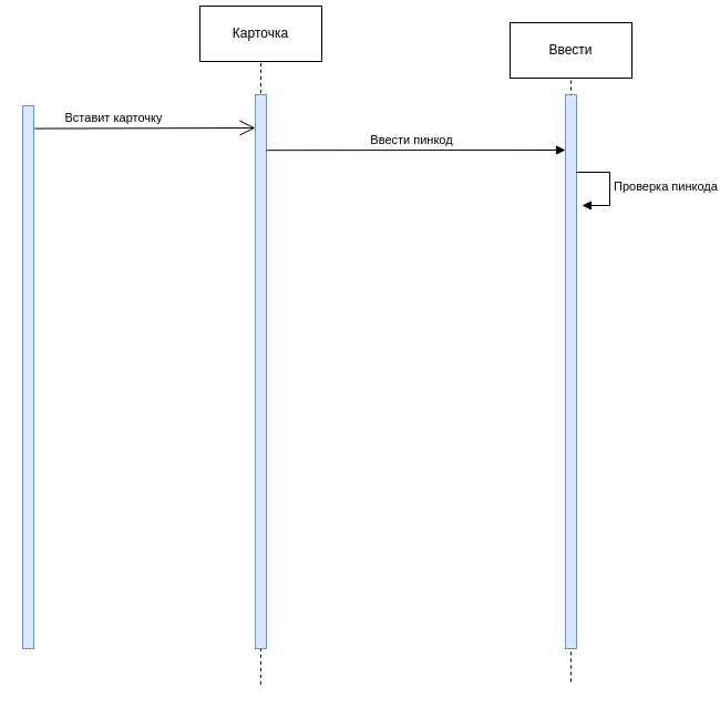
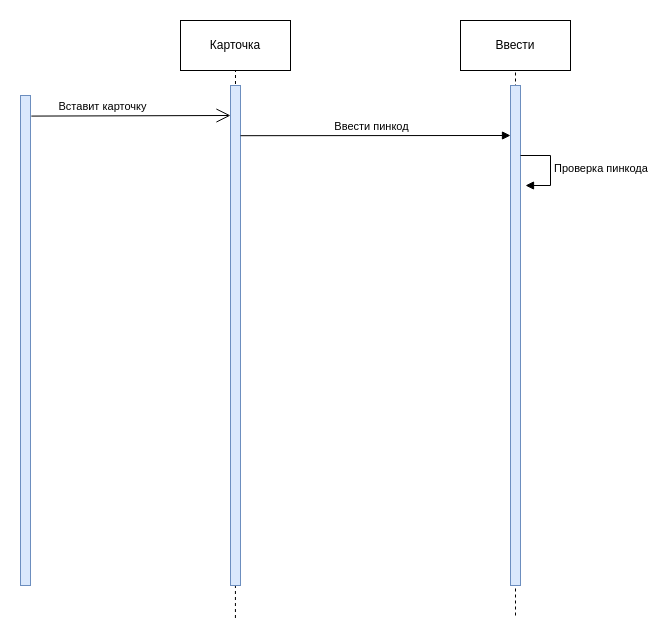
- <mxCell id="5" value="Карточка" style="html=1;whiteSpace=wrap;" vertex="1" parent="1"><mxGeometry x="180" y="5" width="110" height="50" as="geometry" /></mxCell>
+ <mxCell id="5" value="Карточка" style="html=1;whiteSpace=wrap;" vertex="1" parent="1"><mxGeometry x="180" y="20" width="110" height="50" as="geometry" /></mxCell>
